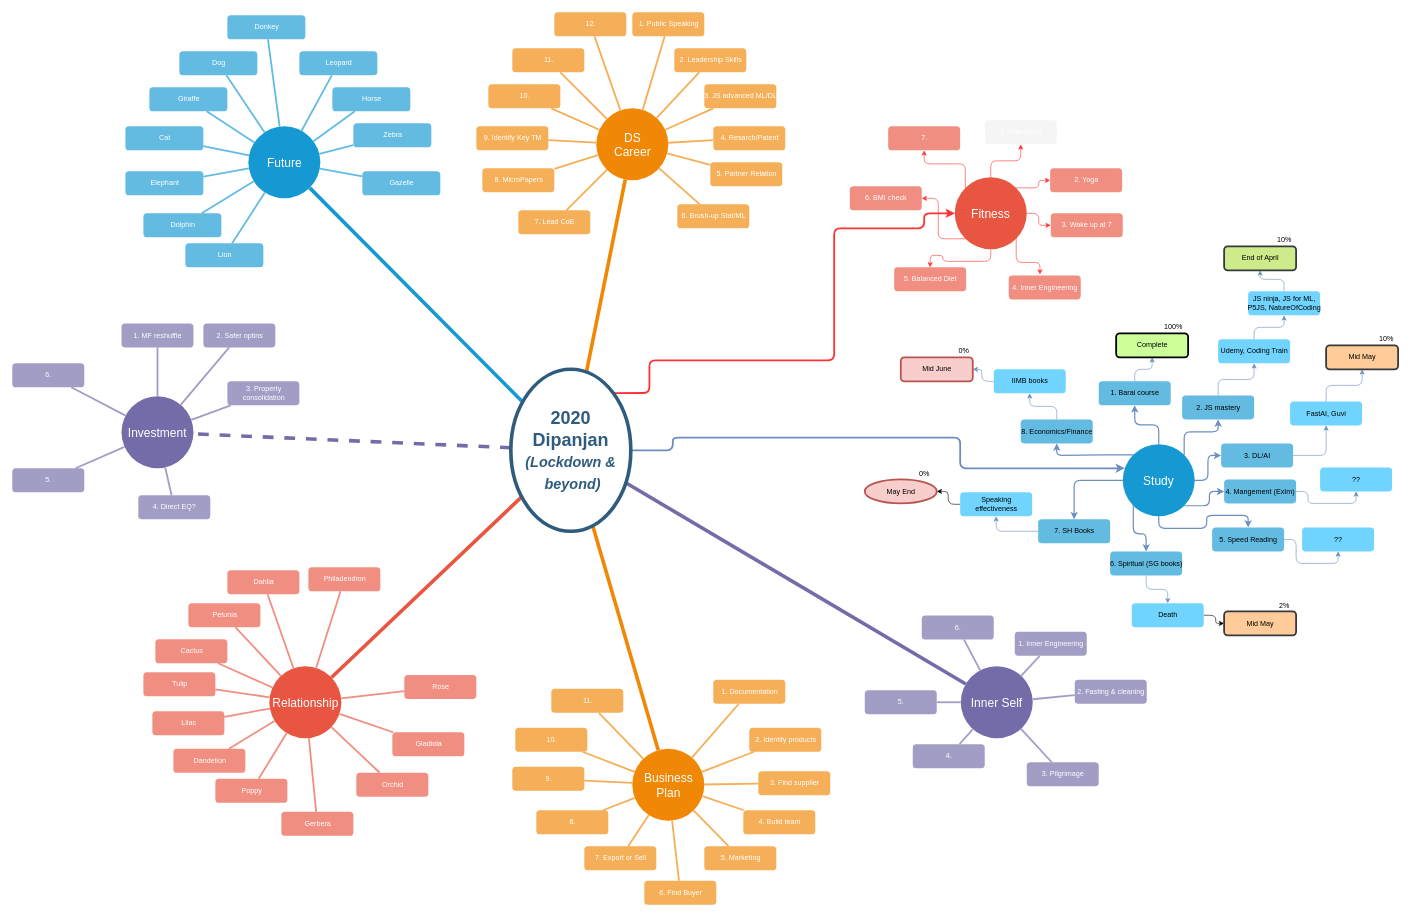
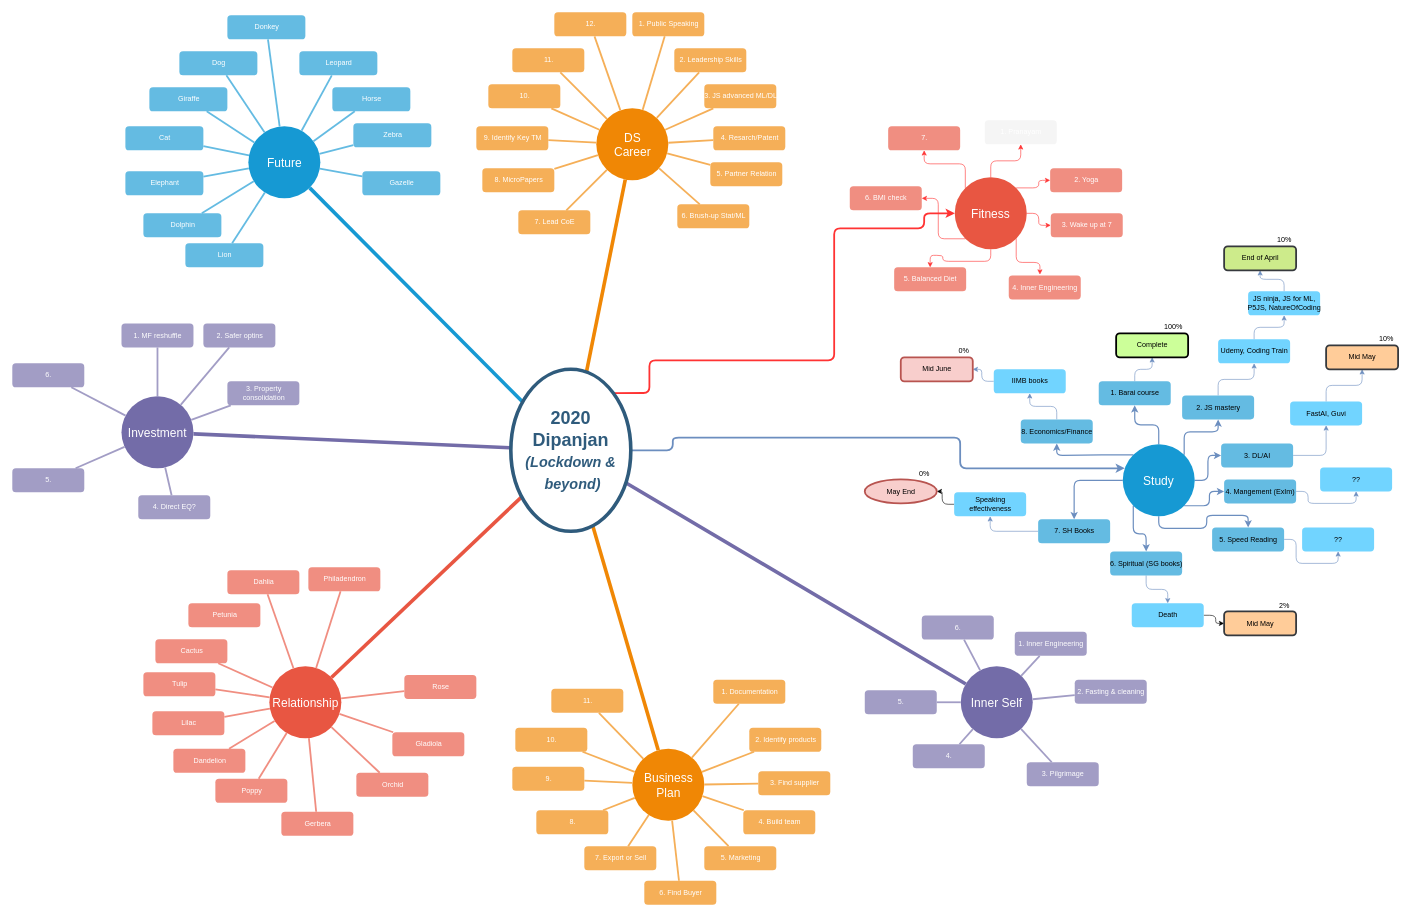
- <mxCell id="28" style="endArrow=none;strokeWidth=6;strokeColor=#736CA8;html=1;dashed=1;" parent="1" source="179" target="180" edge="1"><mxGeometry relative="1" as="geometry" /></mxCell>
+ <mxCell id="28" style="endArrow=none;strokeWidth=6;strokeColor=#736CA8;html=1;" parent="1" source="179" target="180" edge="1"><mxGeometry relative="1" as="geometry" /></mxCell>
- <mxCell id="112" value="Speaking &lt;br&gt;effectiveness" style="rounded=1;fillColor=#71D4FF;strokeColor=none;strokeWidth=3;shadow=0;html=1;fontColor=#000000;" parent="1" vertex="1"><mxGeometry x="1600" y="820" width="120" height="40" as="geometry" /></mxCell>
+ <mxCell id="112" value="Speaking &lt;br&gt;effectiveness" style="rounded=1;fillColor=#71D4FF;strokeColor=none;strokeWidth=3;shadow=0;html=1;fontColor=#000000;" parent="1" vertex="1"><mxGeometry x="1590" y="820" width="120" height="40" as="geometry" /></mxCell>
- <mxCell id="167" value="" style="edgeStyle=none;endArrow=none;strokeWidth=3;strokeColor=#F08E81;html=1;" parent="1" source="23" target="154" edge="1"><mxGeometry x="-571.5" y="20" width="100" height="100" as="geometry"><mxPoint x="78.5" y="90" as="sourcePoint" /><mxPoint x="178.5" y="-10" as="targetPoint" /></mxGeometry></mxCell>
